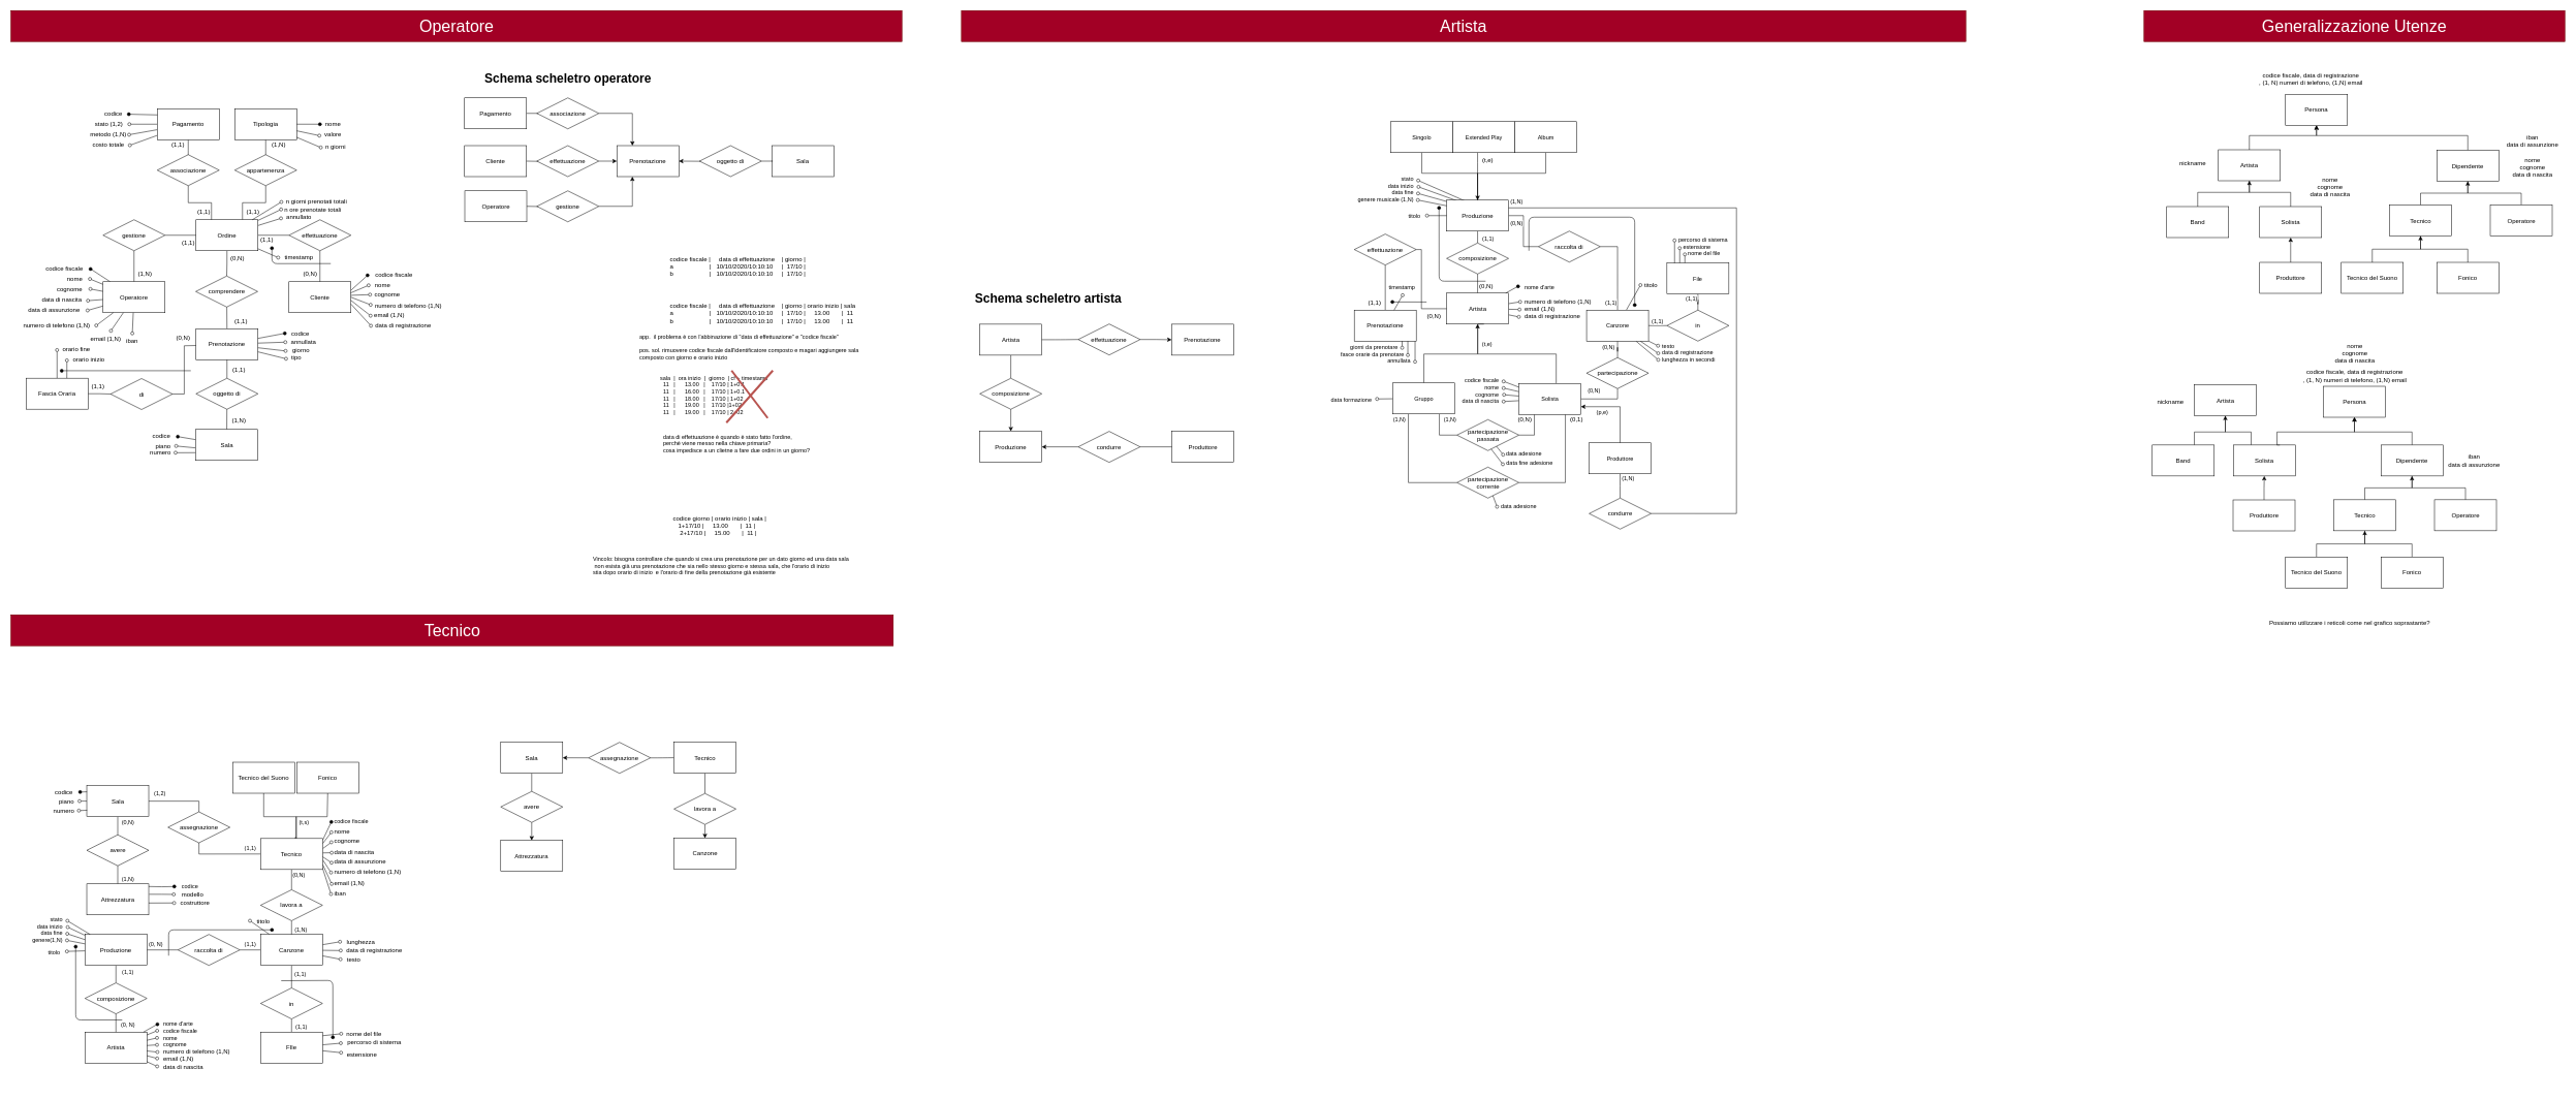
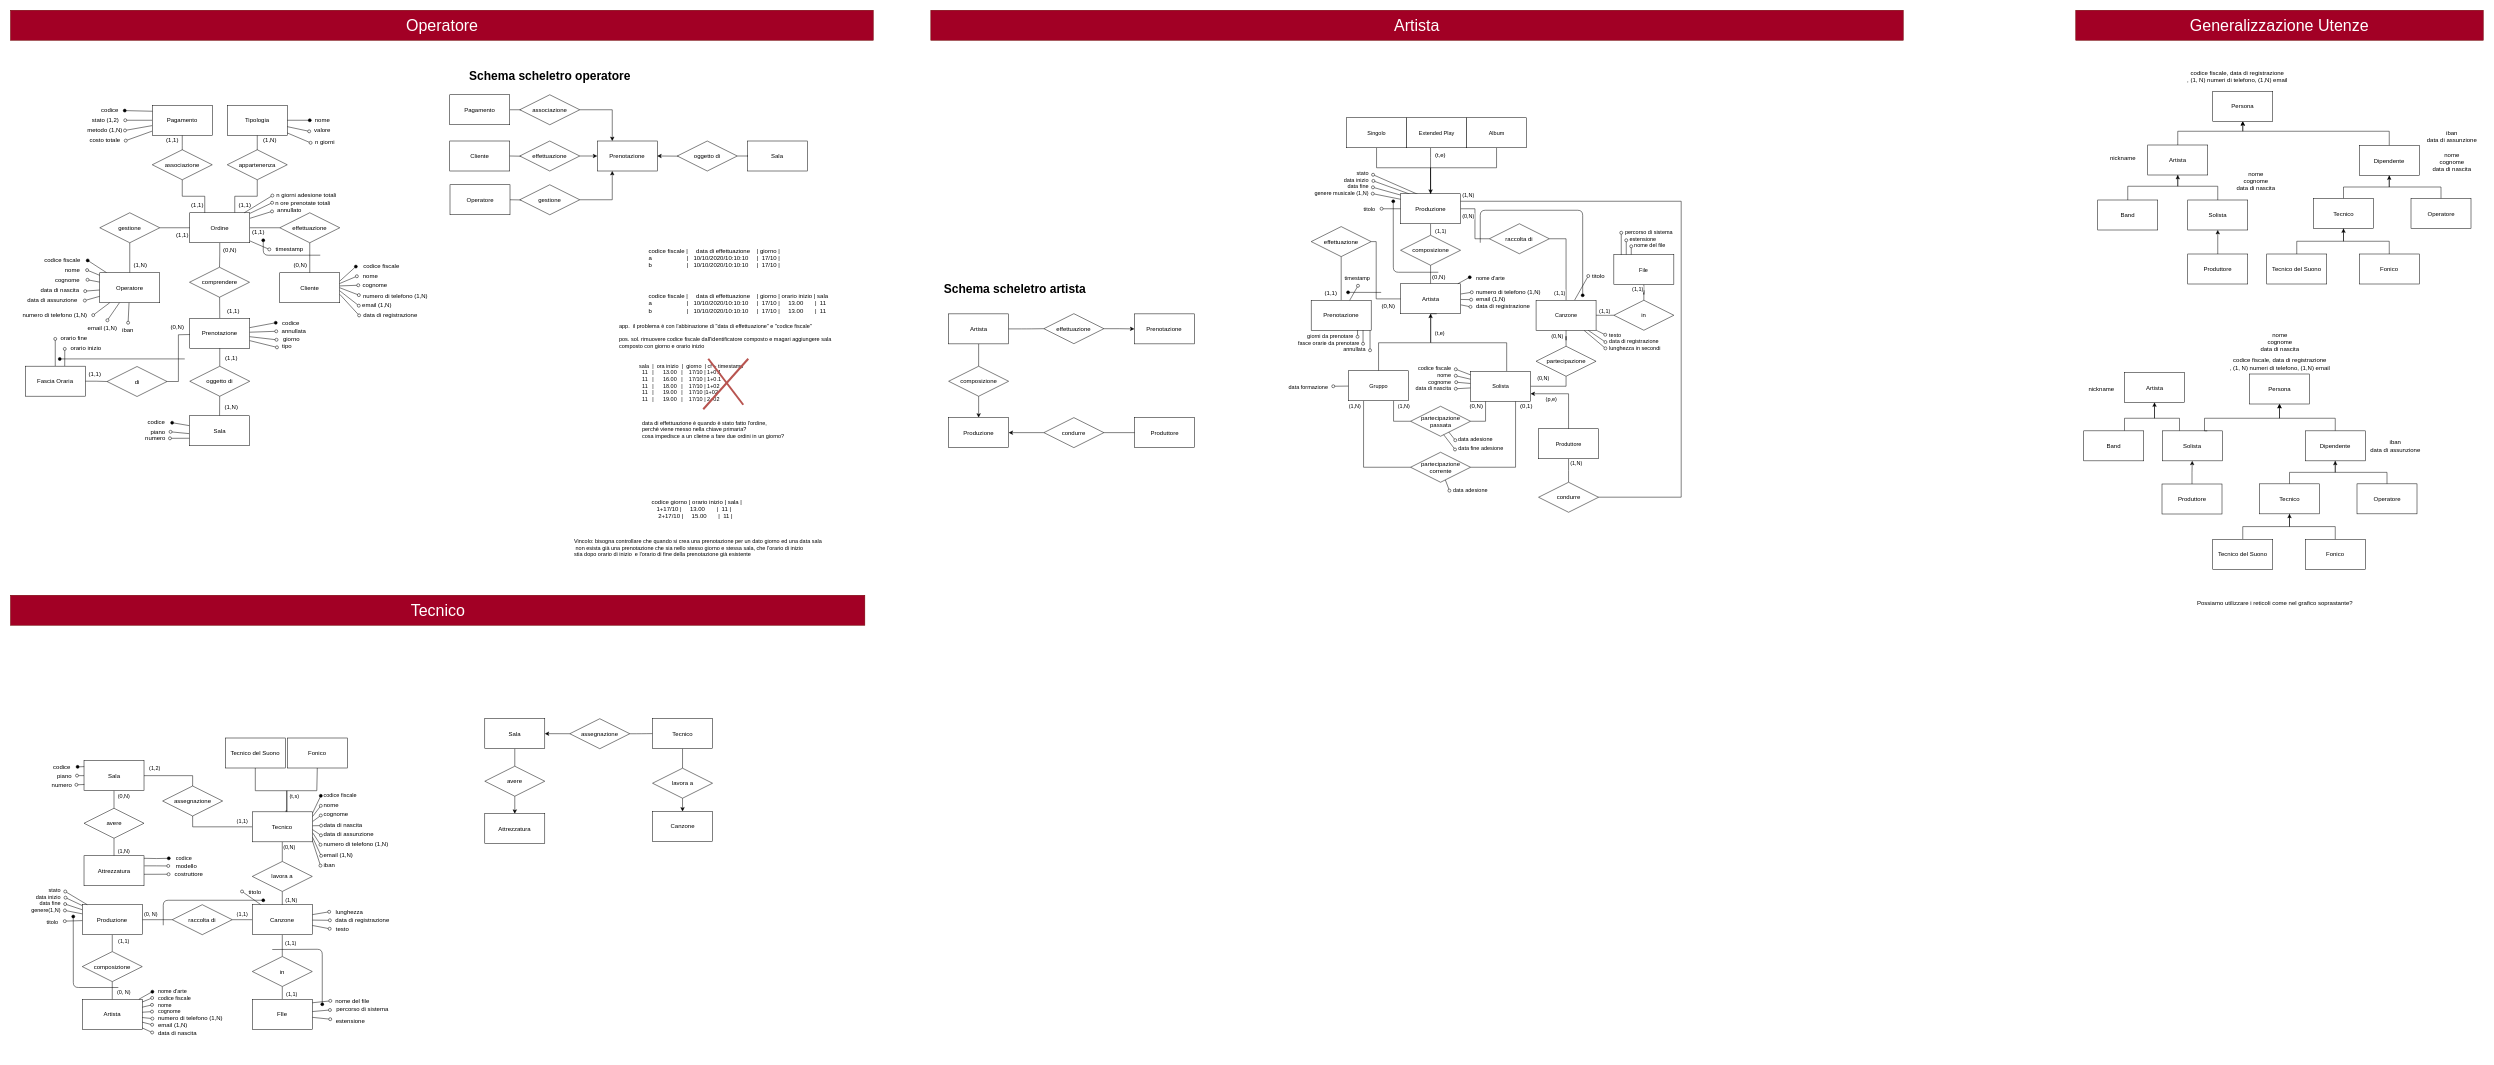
- <mxCell id="101" value="n giorni prenotati totali" style="text;html=1;align=center;verticalAlign=middle;resizable=0;points=[];autosize=1;strokeColor=none;fillColor=none;" parent="1" vertex="1"><mxGeometry x="541.5" y="375" width="140" height="30" as="geometry" /></mxCell>
+ <mxCell id="101" value="n giorni adesione totali" style="text;html=1;align=center;verticalAlign=middle;resizable=0;points=[];autosize=1;strokeColor=none;fillColor=none;" parent="1" vertex="1"><mxGeometry x="541.5" y="375" width="140" height="30" as="geometry" /></mxCell>
